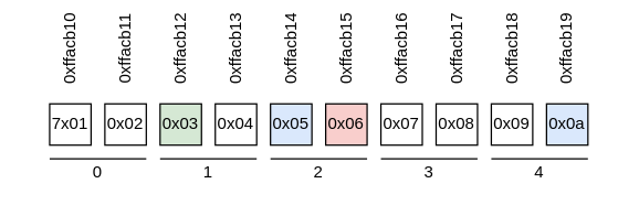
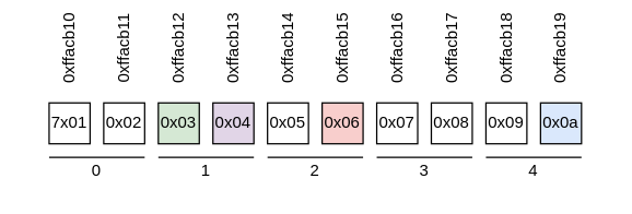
- <mxCell id="5" value="0x04" style="rounded=0;whiteSpace=wrap;html=1;" vertex="1" parent="1"><mxGeometry x="155" y="75" width="30" height="30" as="geometry" /></mxCell>
+ <mxCell id="5" value="0x04" style="rounded=0;whiteSpace=wrap;html=1;fillColor=#e1d5e7;" vertex="1" parent="1"><mxGeometry x="155" y="75" width="30" height="30" as="geometry" /></mxCell>
- <mxCell id="6" value="0x05" style="rounded=0;whiteSpace=wrap;html=1;fillColor=#dae8fc;" vertex="1" parent="1"><mxGeometry x="195" y="75" width="30" height="30" as="geometry" /></mxCell>
+ <mxCell id="6" value="0x05" style="rounded=0;whiteSpace=wrap;html=1;" vertex="1" parent="1"><mxGeometry x="195" y="75" width="30" height="30" as="geometry" /></mxCell>
